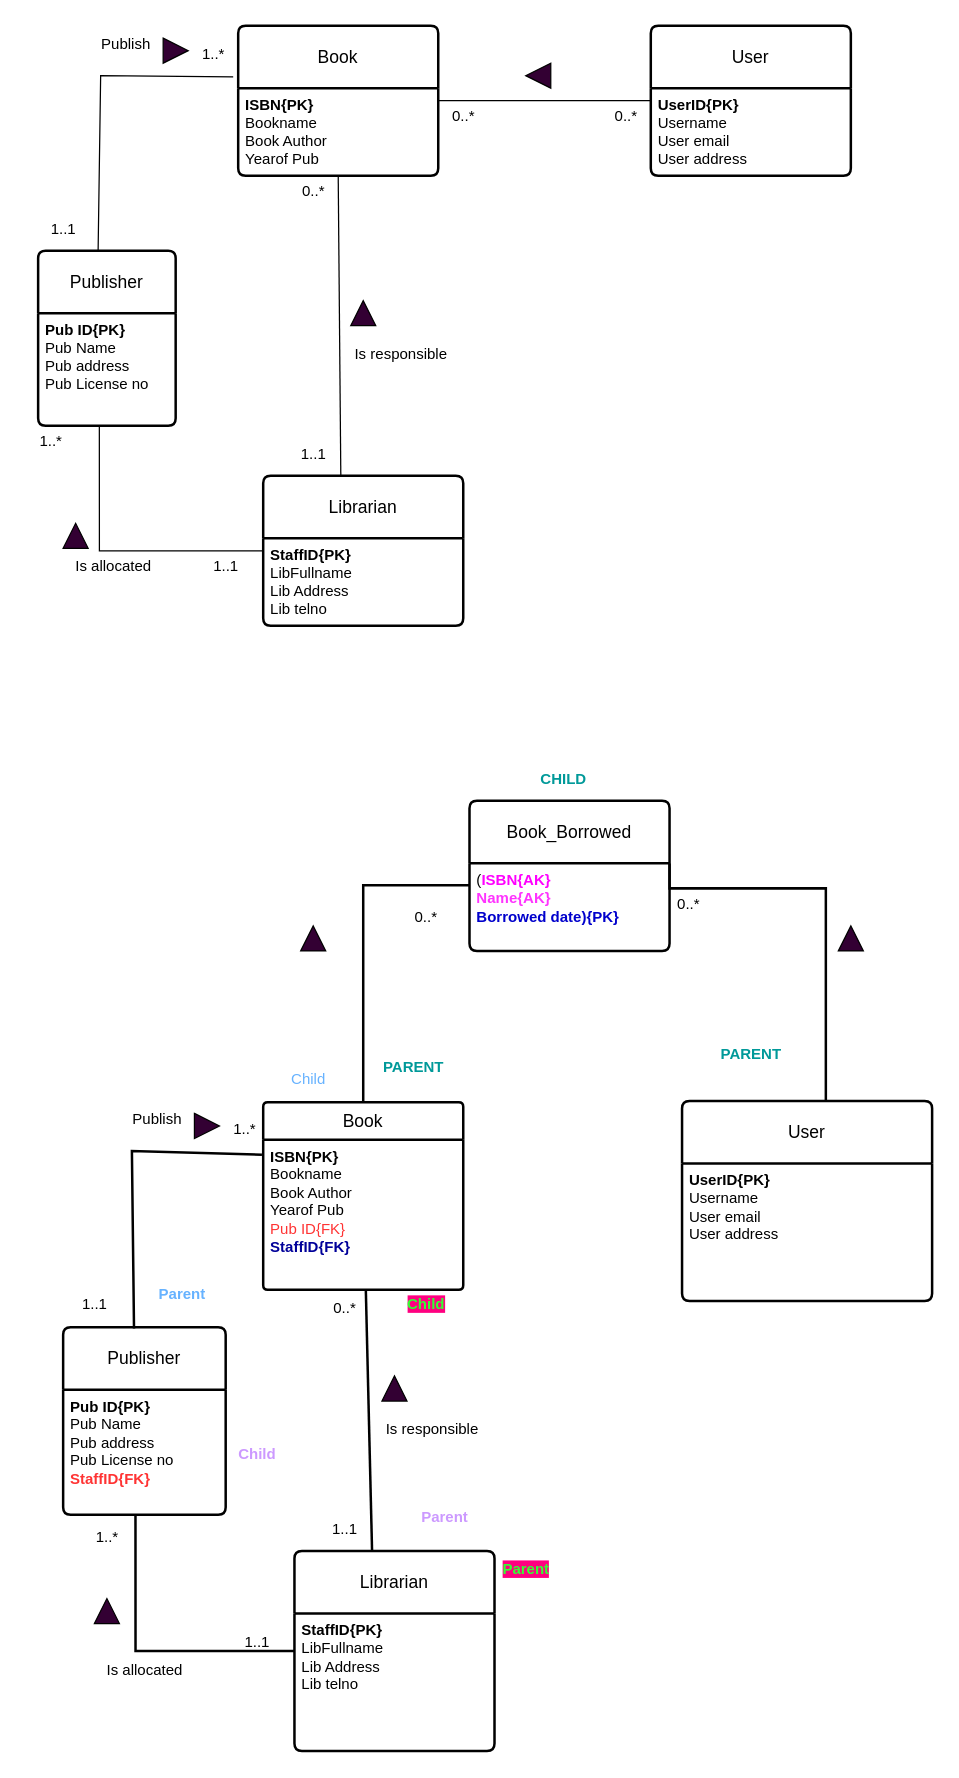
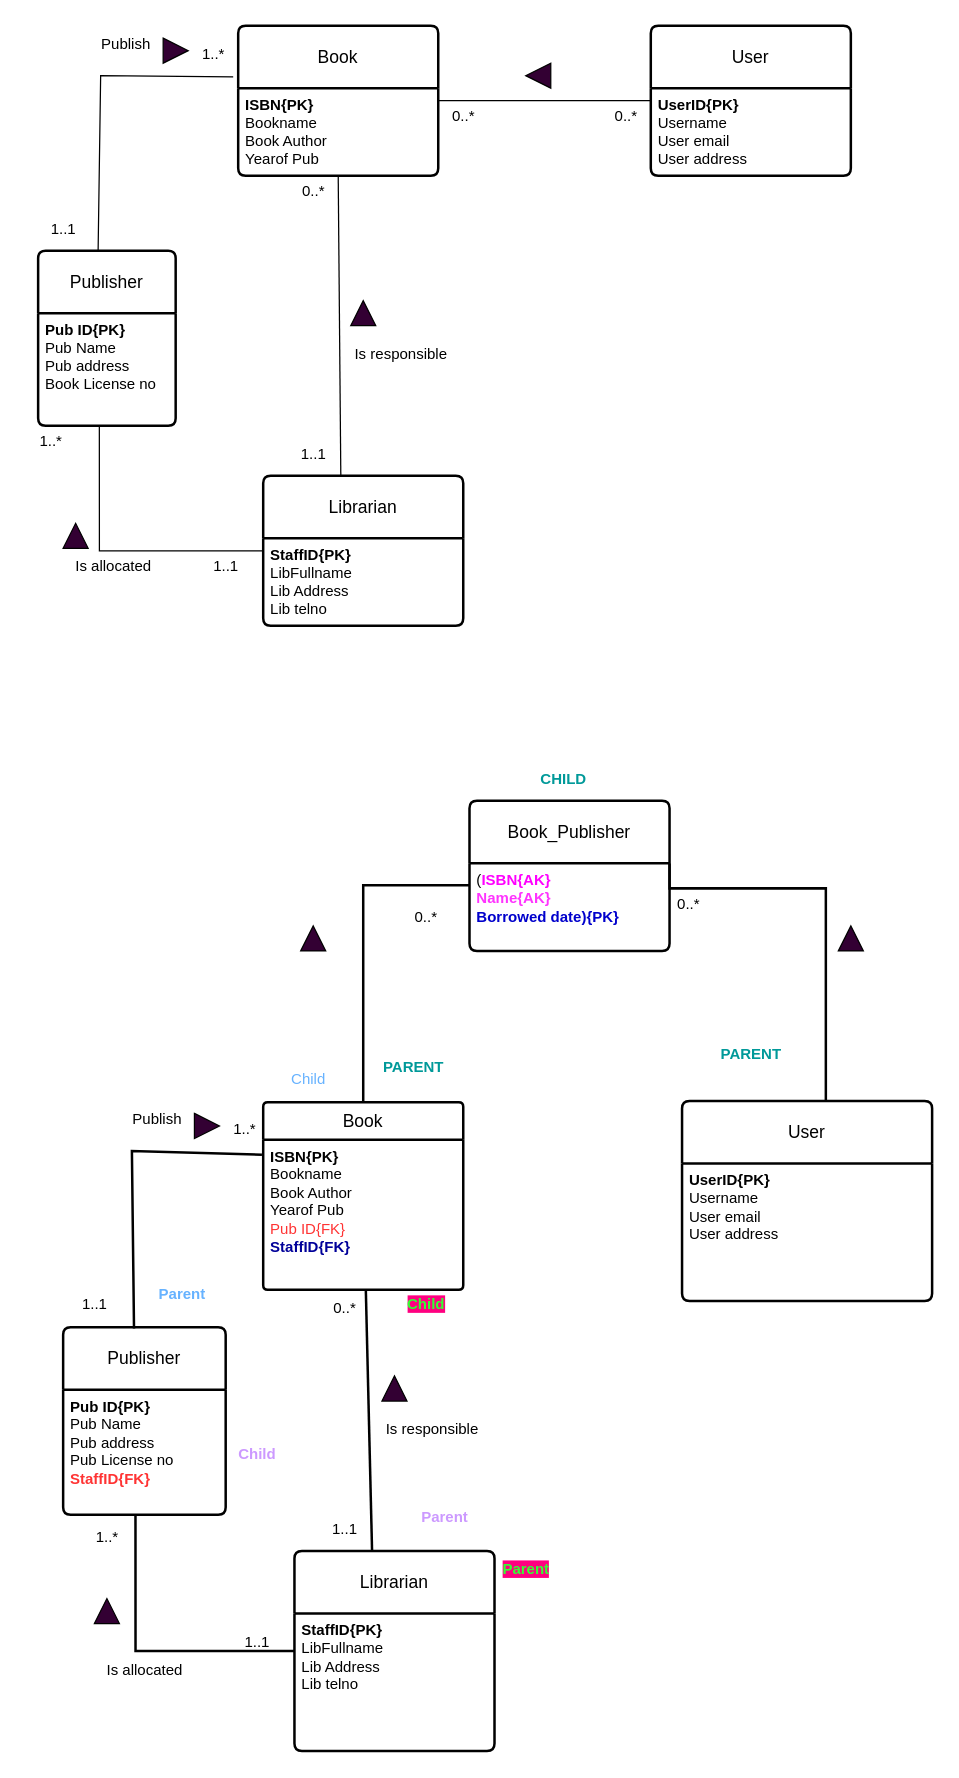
- <mxCell id="8" value="&lt;b&gt;Pub ID{PK}&lt;br&gt;&lt;/b&gt;Pub Name&lt;br&gt;Pub address&lt;br&gt;Pub License no" style="align=left;strokeColor=none;fillColor=none;spacingLeft=4;fontSize=12;verticalAlign=top;resizable=0;rotatable=0;part=1;html=1;" parent="7" vertex="1"><mxGeometry y="50" width="110" height="90" as="geometry" /></mxCell>
+ <mxCell id="8" value="&lt;b&gt;Pub ID{PK}&lt;br&gt;&lt;/b&gt;Pub Name&lt;br&gt;Pub address&lt;br&gt;Book License no" style="align=left;strokeColor=none;fillColor=none;spacingLeft=4;fontSize=12;verticalAlign=top;resizable=0;rotatable=0;part=1;html=1;" parent="7" vertex="1"><mxGeometry y="50" width="110" height="90" as="geometry" /></mxCell>
- <mxCell id="59" value="Book_Borrowed" style="swimlane;childLayout=stackLayout;horizontal=1;startSize=50;horizontalStack=0;rounded=1;fontSize=14;fontStyle=0;strokeWidth=2;resizeParent=0;resizeLast=1;shadow=0;dashed=0;align=center;arcSize=4;whiteSpace=wrap;html=1;" parent="1" vertex="1"><mxGeometry x="375" y="640" width="160" height="120" as="geometry" /></mxCell>
+ <mxCell id="59" value="Book_Publisher" style="swimlane;childLayout=stackLayout;horizontal=1;startSize=50;horizontalStack=0;rounded=1;fontSize=14;fontStyle=0;strokeWidth=2;resizeParent=0;resizeLast=1;shadow=0;dashed=0;align=center;arcSize=4;whiteSpace=wrap;html=1;" parent="1" vertex="1"><mxGeometry x="375" y="640" width="160" height="120" as="geometry" /></mxCell>
